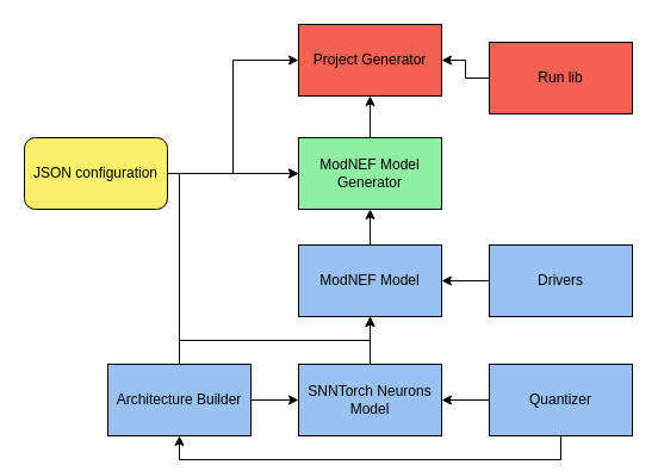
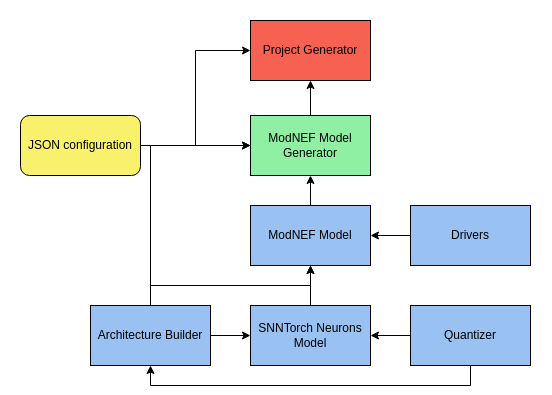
- <mxCell id="21" style="edgeStyle=orthogonalEdgeStyle;rounded=0;orthogonalLoop=1;jettySize=auto;html=1;exitX=0;exitY=0.5;exitDx=0;exitDy=0;entryX=1;entryY=0.5;entryDx=0;entryDy=0;" edge="1" parent="1" source="22" target="20"><mxGeometry relative="1" as="geometry" /></mxCell>
- <mxCell id="22" value="Run lib" style="rounded=0;whiteSpace=wrap;html=1;fillColor=light-dark(#f66151, #ededed);" vertex="1" parent="1"><mxGeometry x="410" y="35" width="120" height="60" as="geometry" /></mxCell>
